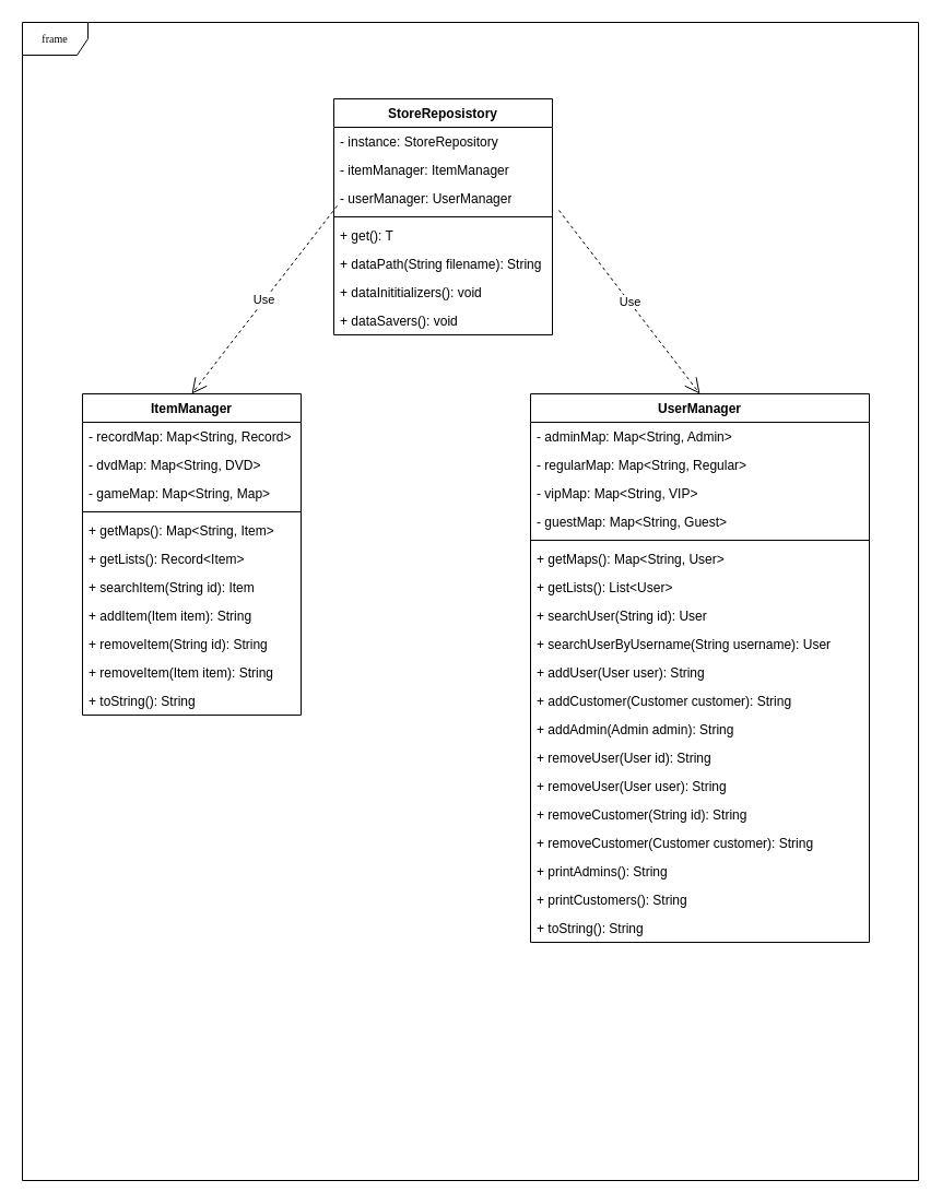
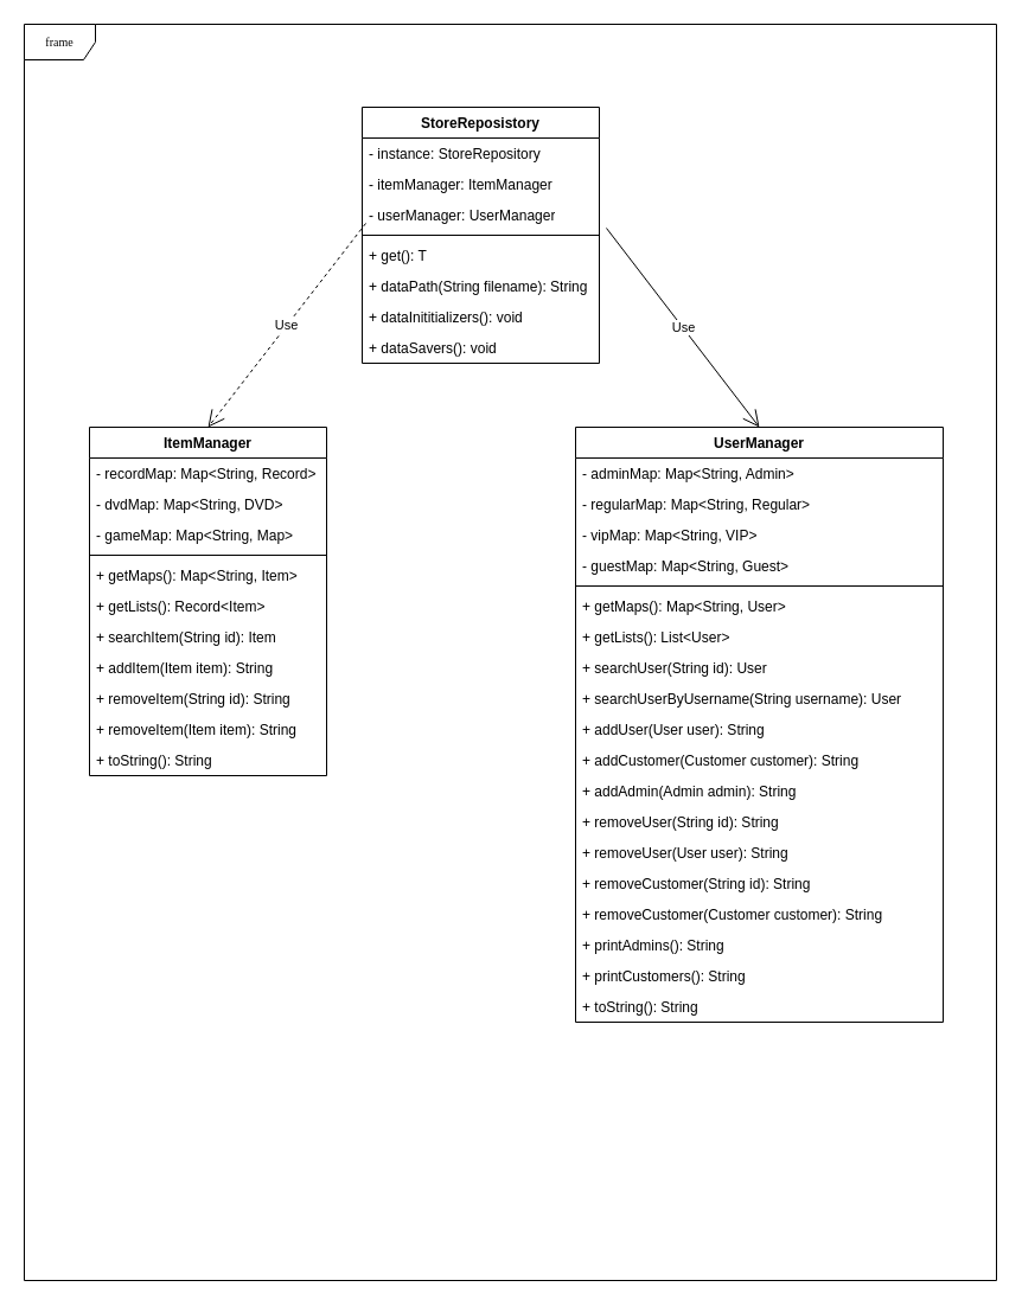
- <mxCell id="45" value="Use" style="endArrow=open;endSize=12;dashed=1;html=1;rounded=0;exitX=1.03;exitY=0.923;exitDx=0;exitDy=0;exitPerimeter=0;entryX=0.5;entryY=0;entryDx=0;entryDy=0;" edge="1" parent="1" source="6" target="24"><mxGeometry width="160" relative="1" as="geometry"><mxPoint x="285" y="550" as="sourcePoint" /><mxPoint x="445" y="550" as="targetPoint" /></mxGeometry></mxCell>
+ <mxCell id="45" value="Use" style="endArrow=open;endSize=12;dashed=0;html=1;rounded=0;exitX=1.03;exitY=0.923;exitDx=0;exitDy=0;exitPerimeter=0;entryX=0.5;entryY=0;entryDx=0;entryDy=0;" edge="1" parent="1" source="6" target="24"><mxGeometry width="160" relative="1" as="geometry"><mxPoint x="285" y="550" as="sourcePoint" /><mxPoint x="445" y="550" as="targetPoint" /></mxGeometry></mxCell>
- <mxCell id="37" value="+ removeUser(User id): String" style="text;strokeColor=none;fillColor=none;align=left;verticalAlign=top;spacingLeft=4;spacingRight=4;overflow=hidden;rotatable=0;points=[[0,0.5],[1,0.5]];portConstraint=eastwest;whiteSpace=wrap;html=1;" vertex="1" parent="24"><mxGeometry y="320" width="310" height="26" as="geometry" /></mxCell>
+ <mxCell id="37" value="+ removeUser(String id): String" style="text;strokeColor=none;fillColor=none;align=left;verticalAlign=top;spacingLeft=4;spacingRight=4;overflow=hidden;rotatable=0;points=[[0,0.5],[1,0.5]];portConstraint=eastwest;whiteSpace=wrap;html=1;" vertex="1" parent="24"><mxGeometry y="320" width="310" height="26" as="geometry" /></mxCell>
